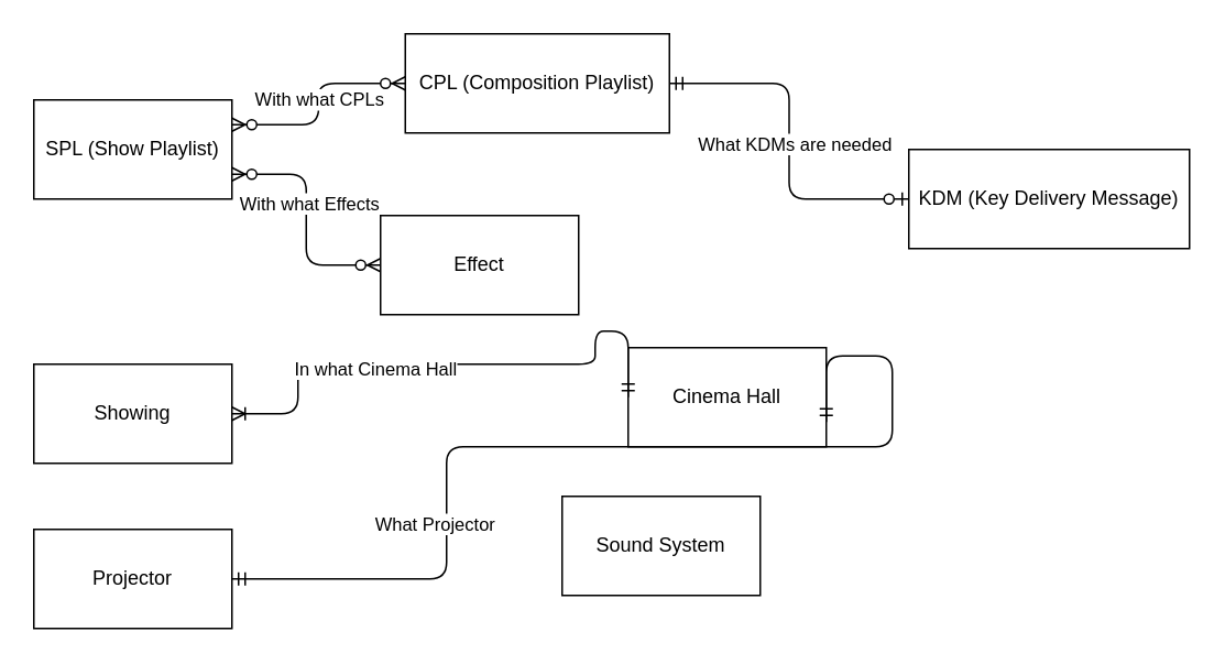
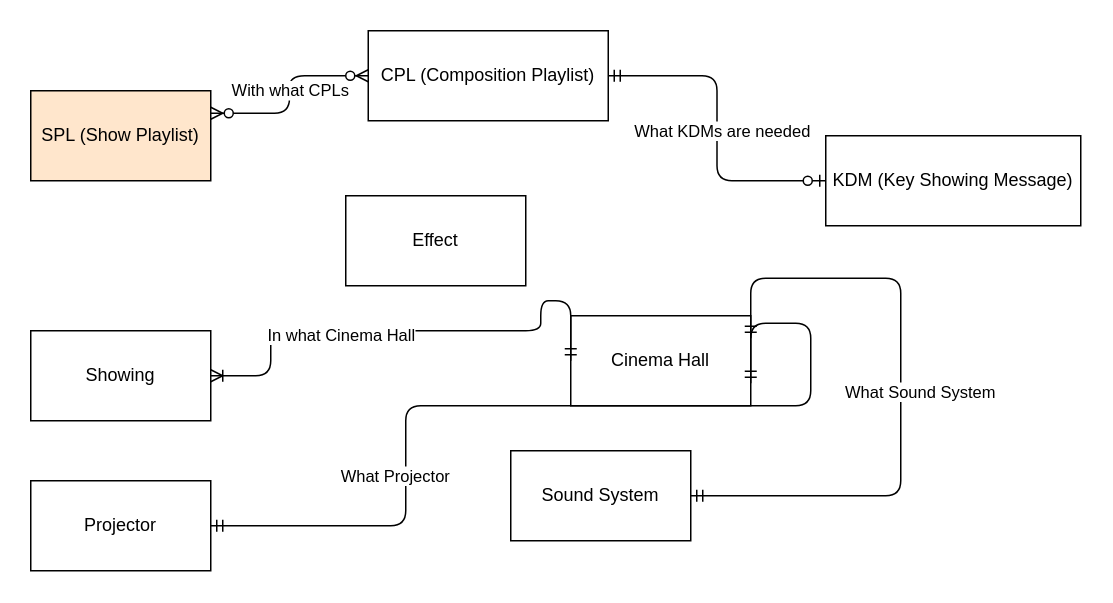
- <mxCell id="2" value="SPL (Show Playlist)" style="rounded=0;whiteSpace=wrap;html=1;" vertex="1" parent="1"><mxGeometry x="20" y="60" width="120" height="60" as="geometry" /></mxCell>
+ <mxCell id="2" value="SPL (Show Playlist)" style="rounded=0;whiteSpace=wrap;html=1;fillColor=#ffe6cc;" vertex="1" parent="1"><mxGeometry x="20" y="60" width="120" height="60" as="geometry" /></mxCell>
- <mxCell id="9" value="KDM (Key Delivery Message)" style="rounded=0;whiteSpace=wrap;html=1;" vertex="1" parent="1"><mxGeometry x="550" y="90" width="170" height="60" as="geometry" /></mxCell>
+ <mxCell id="9" value="KDM (Key Showing Message)" style="rounded=0;whiteSpace=wrap;html=1;" vertex="1" parent="1"><mxGeometry x="550" y="90" width="170" height="60" as="geometry" /></mxCell>
- <mxCell id="12" value="" style="edgeStyle=orthogonalEdgeStyle;fontSize=12;html=1;endArrow=ERzeroToMany;endFill=1;startArrow=ERzeroToMany;exitX=1;exitY=0.75;exitDx=0;exitDy=0;entryX=0;entryY=0.5;entryDx=0;entryDy=0;" edge="1" parent="1" source="2" target="5"><mxGeometry width="100" height="100" relative="1" as="geometry"><mxPoint x="30" y="410" as="sourcePoint" /><mxPoint x="130" y="310" as="targetPoint" /></mxGeometry></mxCell>
- <mxCell id="13" value="With what Effects" style="edgeLabel;html=1;align=center;verticalAlign=middle;resizable=0;points=[];" vertex="1" connectable="0" parent="12"><mxGeometry x="-0.15" y="1" relative="1" as="geometry"><mxPoint as="offset" /></mxGeometry></mxCell>
+ <mxCell id="18" value="" style="edgeStyle=orthogonalEdgeStyle;fontSize=12;html=1;endArrow=ERmandOne;startArrow=ERmandOne;exitX=1;exitY=0.5;exitDx=0;exitDy=0;entryX=1;entryY=0.25;entryDx=0;entryDy=0;" edge="1" parent="1" source="8" target="4"><mxGeometry width="100" height="100" relative="1" as="geometry"><mxPoint x="490" y="322.5" as="sourcePoint" /><mxPoint x="530" y="177.5" as="targetPoint" /><Array as="points"><mxPoint x="600" y="330" /><mxPoint x="600" y="185" /></Array></mxGeometry></mxCell>
+ <mxCell id="19" value="What Sound System" style="edgeLabel;html=1;align=center;verticalAlign=middle;resizable=0;points=[];" vertex="1" connectable="0" parent="18"><mxGeometry x="-0.4" relative="1" as="geometry"><mxPoint x="24.83" y="-70" as="offset" /></mxGeometry></mxCell>
